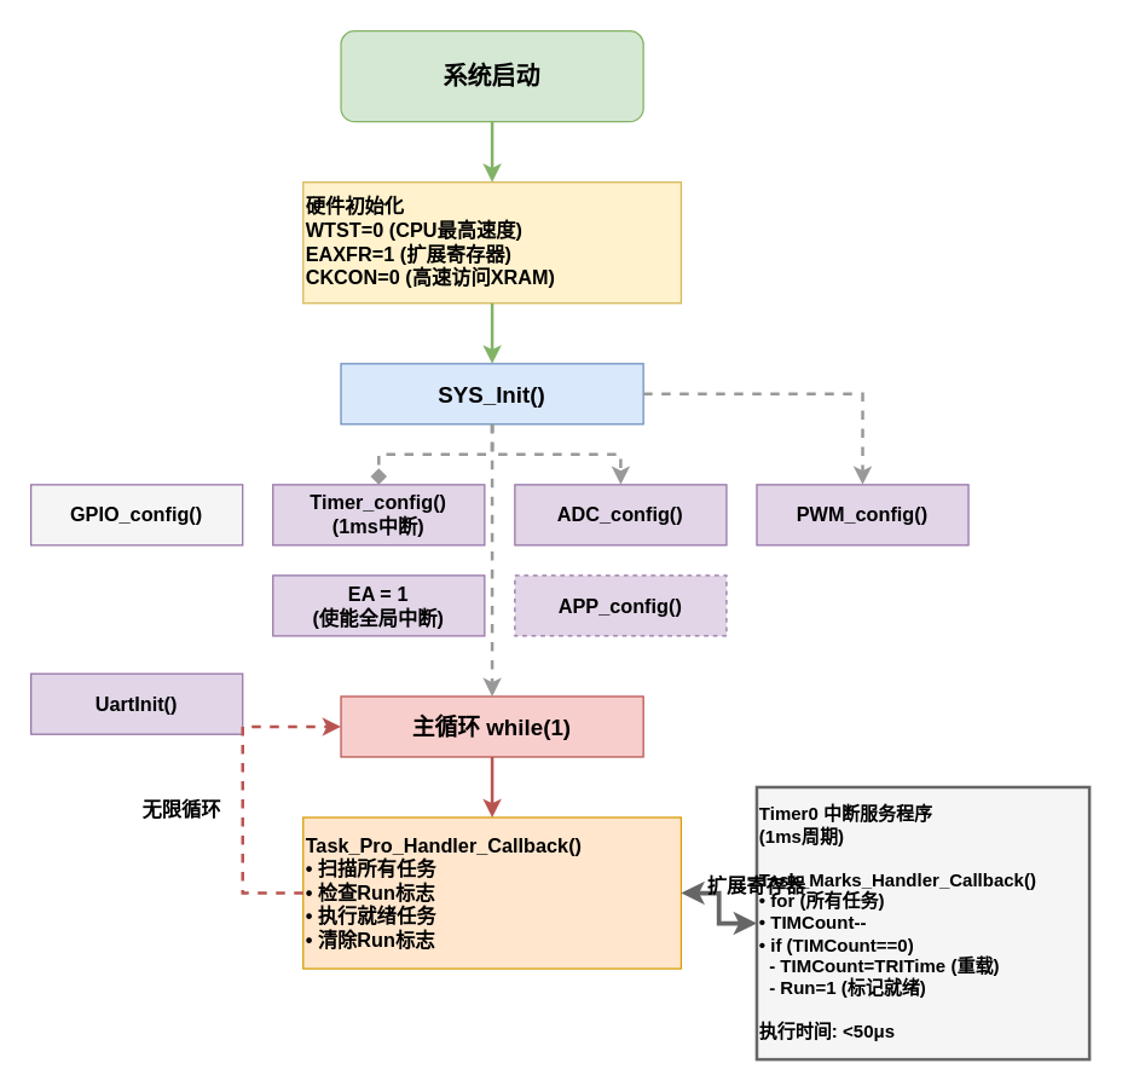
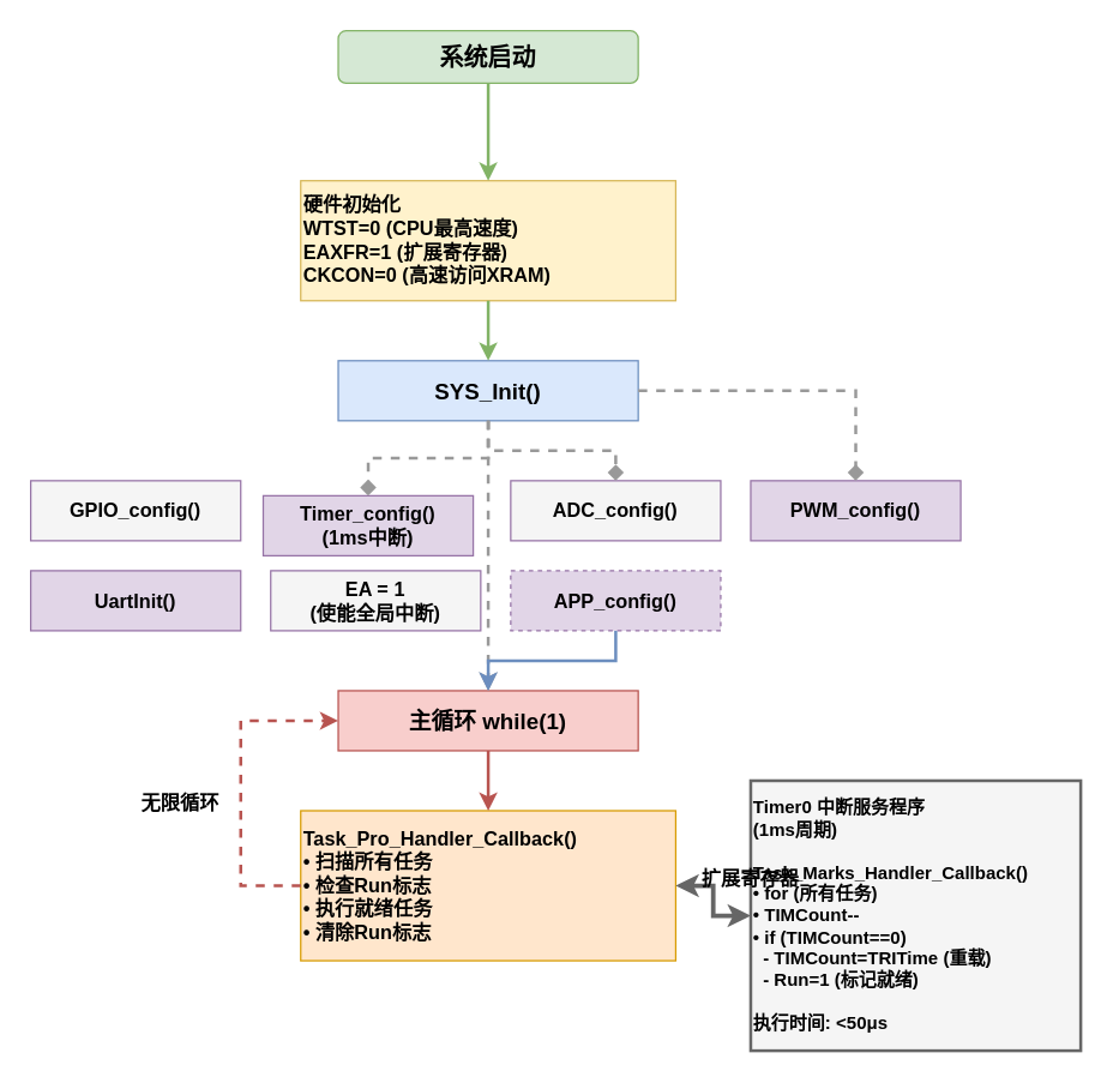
- <mxCell id="2" value="系统启动" style="rounded=1;whiteSpace=wrap;html=1;fillColor=#d5e8d4;strokeColor=#82b366;fontSize=16;fontStyle=1;fontColor=#000000;" vertex="1" parent="1"><mxGeometry x="225" y="20" width="200" height="60" as="geometry" /></mxCell>
+ <mxCell id="2" value="系统启动" style="rounded=1;whiteSpace=wrap;html=1;fillColor=#d5e8d4;strokeColor=#82b366;fontSize=16;fontStyle=1;fontColor=#000000;" vertex="1" parent="1"><mxGeometry x="225" y="20" width="200" height="35" as="geometry" /></mxCell>
- <mxCell id="19" value="" style="edgeStyle=orthogonalEdgeStyle;rounded=0;orthogonalLoop=1;jettySize=auto;html=1;strokeWidth=2;dashed=1;strokeColor=#999999;" edge="1" parent="1" source="4" target="7"><mxGeometry relative="1" as="geometry" /></mxCell>
+ <mxCell id="19" value="" style="edgeStyle=orthogonalEdgeStyle;rounded=0;orthogonalLoop=1;jettySize=auto;html=1;strokeWidth=2;dashed=1;strokeColor=#999999;endArrow=diamond;" edge="1" parent="1" source="4" target="7"><mxGeometry relative="1" as="geometry" /></mxCell>
- <mxCell id="20" value="" style="edgeStyle=orthogonalEdgeStyle;rounded=0;orthogonalLoop=1;jettySize=auto;html=1;strokeWidth=2;dashed=1;strokeColor=#999999;" edge="1" parent="1" source="4" target="8"><mxGeometry relative="1" as="geometry" /></mxCell>
+ <mxCell id="20" value="" style="edgeStyle=orthogonalEdgeStyle;rounded=0;orthogonalLoop=1;jettySize=auto;html=1;strokeWidth=2;dashed=1;strokeColor=#999999;endArrow=diamond;" edge="1" parent="1" source="4" target="8"><mxGeometry relative="1" as="geometry" /></mxCell>
- <mxCell id="6" value="Timer_config()&lt;br&gt;(1ms中断)" style="rounded=0;whiteSpace=wrap;html=1;fillColor=#e1d5e7;strokeColor=#9673a6;fontSize=13;fontStyle=1;fontColor=#000000;" vertex="1" parent="1"><mxGeometry x="180" y="320" width="140" height="40" as="geometry" /></mxCell>
+ <mxCell id="6" value="Timer_config()&lt;br&gt;(1ms中断)" style="rounded=0;whiteSpace=wrap;html=1;fillColor=#e1d5e7;strokeColor=#9673a6;fontSize=13;fontStyle=1;fontColor=#000000;" vertex="1" parent="1"><mxGeometry x="175" y="330" width="140" height="40" as="geometry" /></mxCell>
- <mxCell id="7" value="ADC_config()" style="rounded=0;whiteSpace=wrap;html=1;fillColor=#e1d5e7;strokeColor=#9673a6;fontSize=13;fontStyle=1;fontColor=#000000;" vertex="1" parent="1"><mxGeometry x="340" y="320" width="140" height="40" as="geometry" /></mxCell>
+ <mxCell id="7" value="ADC_config()" style="rounded=0;whiteSpace=wrap;html=1;fillColor=#f5f5f5;strokeColor=#9673a6;fontSize=13;fontStyle=1;fontColor=#000000;" vertex="1" parent="1"><mxGeometry x="340" y="320" width="140" height="40" as="geometry" /></mxCell>
- <mxCell id="10" value="EA = 1&lt;br&gt;(使能全局中断)" style="rounded=0;whiteSpace=wrap;html=1;fillColor=#e1d5e7;strokeColor=#9673a6;fontSize=13;fontStyle=1;fontColor=#000000;" vertex="1" parent="1"><mxGeometry x="180" y="380" width="140" height="40" as="geometry" /></mxCell>
+ <mxCell id="10" value="EA = 1&lt;br&gt;(使能全局中断)" style="rounded=0;whiteSpace=wrap;html=1;fillColor=#f5f5f5;strokeColor=#9673a6;fontSize=13;fontStyle=1;fontColor=#000000;" vertex="1" parent="1"><mxGeometry x="180" y="380" width="140" height="40" as="geometry" /></mxCell>
+ <mxCell id="21" value="" style="edgeStyle=orthogonalEdgeStyle;rounded=0;orthogonalLoop=1;jettySize=auto;html=1;strokeWidth=2;strokeColor=#6c8ebf;" edge="1" parent="1" source="11" target="12"><mxGeometry relative="1" as="geometry"><Array as="points"><mxPoint x="410" y="440" /><mxPoint x="325" y="440" /></Array></mxGeometry></mxCell>
- <mxCell id="9" value="UartInit()" style="rounded=0;whiteSpace=wrap;html=1;fillColor=#e1d5e7;strokeColor=#9673a6;fontSize=13;fontStyle=1;fontColor=#000000;" vertex="1" parent="1"><mxGeometry x="20" y="445" width="140" height="40" as="geometry" /></mxCell>
+ <mxCell id="9" value="UartInit()" style="rounded=0;whiteSpace=wrap;html=1;fillColor=#e1d5e7;strokeColor=#9673a6;fontSize=13;fontStyle=1;fontColor=#000000;" vertex="1" parent="1"><mxGeometry x="20" y="380" width="140" height="40" as="geometry" /></mxCell>
